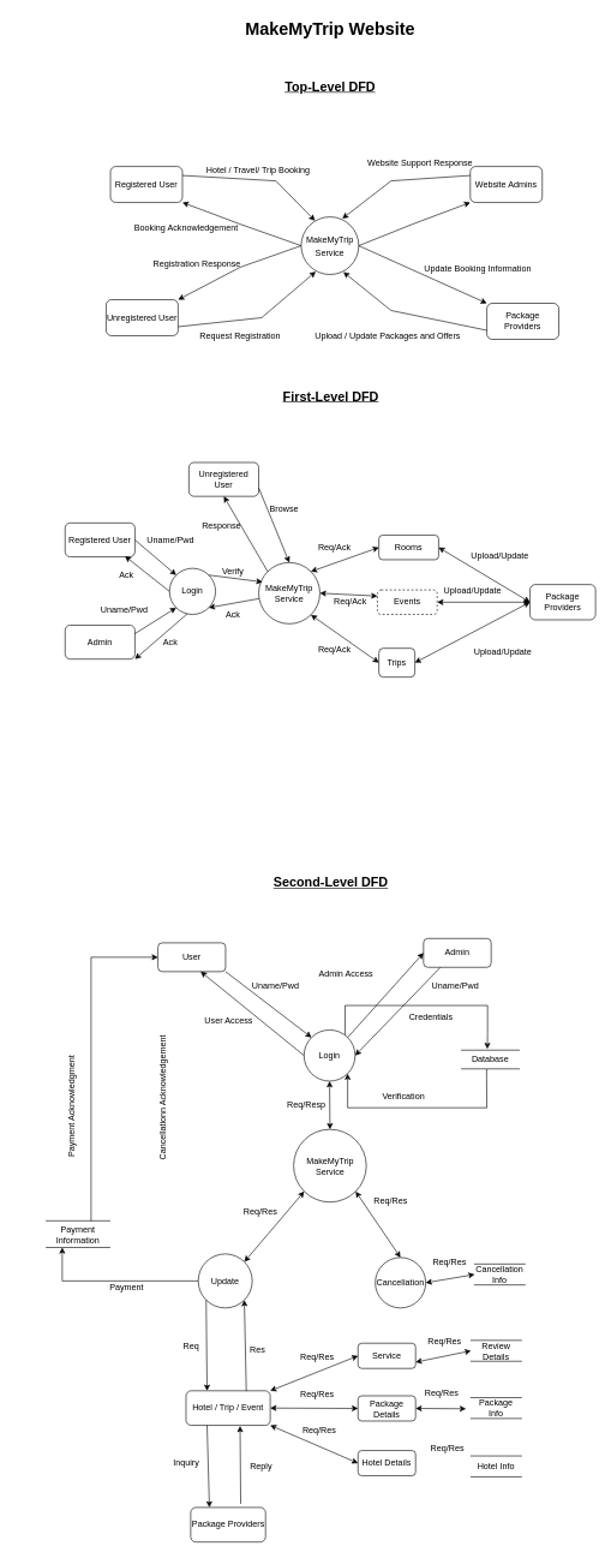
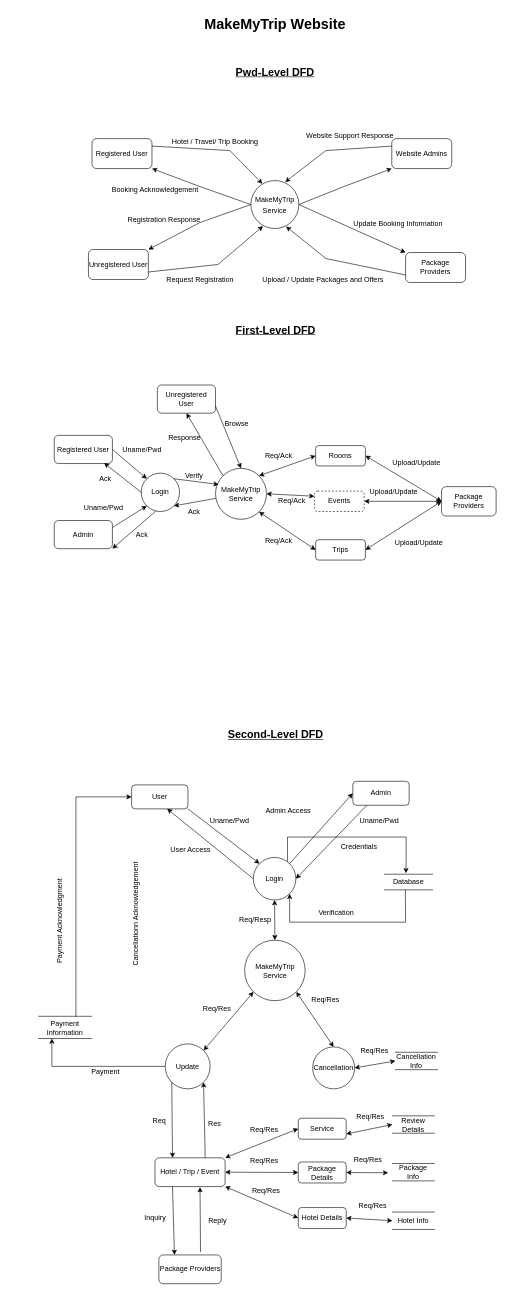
- <mxCell id="2" value="&lt;font style=&quot;font-size: 18px;&quot;&gt;&lt;u&gt;&lt;b&gt;Top-Level DFD&lt;/b&gt;&lt;/u&gt;&lt;/font&gt;" style="text;html=1;align=center;verticalAlign=middle;resizable=0;points=[];autosize=1;strokeColor=none;fillColor=none;" vertex="1" parent="1"><mxGeometry x="383" y="100" width="150" height="40" as="geometry" /></mxCell>
+ <mxCell id="2" value="&lt;font style=&quot;font-size: 18px;&quot;&gt;&lt;u&gt;&lt;b&gt;Pwd-Level DFD&lt;/b&gt;&lt;/u&gt;&lt;/font&gt;" style="text;html=1;align=center;verticalAlign=middle;resizable=0;points=[];autosize=1;strokeColor=none;fillColor=none;" vertex="1" parent="1"><mxGeometry x="383" y="100" width="150" height="40" as="geometry" /></mxCell>
- <mxCell id="40" value="Trips" style="rounded=1;whiteSpace=wrap;html=1;fontSize=12;" vertex="1" parent="1"><mxGeometry x="526" y="899" width="50" height="40" as="geometry" /></mxCell>
+ <mxCell id="40" value="Trips" style="rounded=1;whiteSpace=wrap;html=1;fontSize=12;" vertex="1" parent="1"><mxGeometry x="526" y="899" width="83" height="34" as="geometry" /></mxCell>
+ <mxCell id="109" value="" style="endArrow=classic;startArrow=classic;html=1;rounded=0;fontSize=12;entryX=0;entryY=0.5;entryDx=0;entryDy=0;exitX=1;exitY=0.5;exitDx=0;exitDy=0;" edge="1" parent="1" source="100" target="106"><mxGeometry width="50" height="50" relative="1" as="geometry"><mxPoint x="577" y="2131" as="sourcePoint" /><mxPoint x="627" y="2081" as="targetPoint" /></mxGeometry></mxCell>
